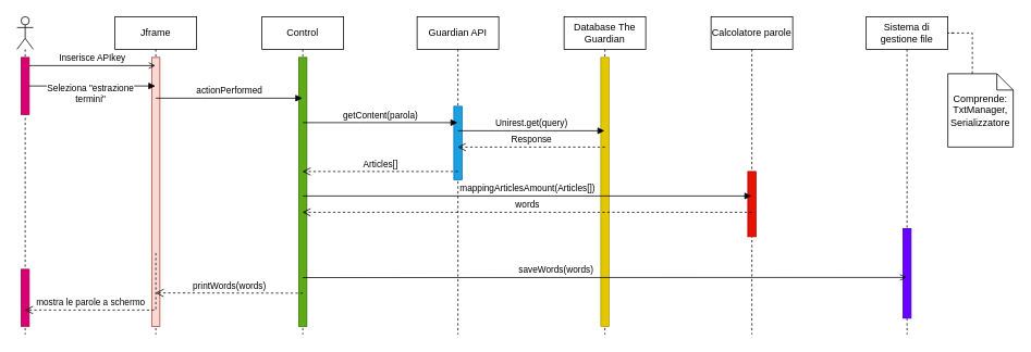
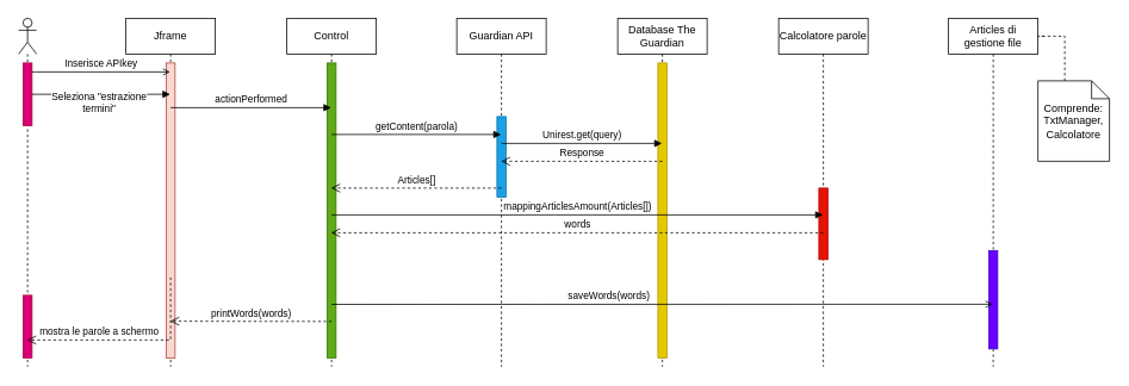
- <mxCell id="15" value="Sistema di gestione file" style="shape=umlLifeline;perimeter=lifelinePerimeter;whiteSpace=wrap;html=1;container=1;dropTarget=0;collapsible=0;recursiveResize=0;outlineConnect=0;portConstraint=eastwest;newEdgeStyle={&quot;edgeStyle&quot;:&quot;elbowEdgeStyle&quot;,&quot;elbow&quot;:&quot;vertical&quot;,&quot;curved&quot;:0,&quot;rounded&quot;:0};" parent="1" vertex="1"><mxGeometry x="1060" y="20" width="100" height="390" as="geometry" /></mxCell>
+ <mxCell id="15" value="Articles di gestione file" style="shape=umlLifeline;perimeter=lifelinePerimeter;whiteSpace=wrap;html=1;container=1;dropTarget=0;collapsible=0;recursiveResize=0;outlineConnect=0;portConstraint=eastwest;newEdgeStyle={&quot;edgeStyle&quot;:&quot;elbowEdgeStyle&quot;,&quot;elbow&quot;:&quot;vertical&quot;,&quot;curved&quot;:0,&quot;rounded&quot;:0};" parent="1" vertex="1"><mxGeometry x="1060" y="20" width="100" height="390" as="geometry" /></mxCell>
- <mxCell id="29" value="Comprende:&lt;br&gt;TxtManager,&lt;br&gt;Serializzatore" style="shape=note;size=20;whiteSpace=wrap;html=1;" parent="1" vertex="1"><mxGeometry x="1160" y="90" width="80" height="90" as="geometry" /></mxCell>
+ <mxCell id="29" value="Comprende:&lt;br&gt;TxtManager,&lt;br&gt;Calcolatore" style="shape=note;size=20;whiteSpace=wrap;html=1;" parent="1" vertex="1"><mxGeometry x="1160" y="90" width="80" height="90" as="geometry" /></mxCell>
